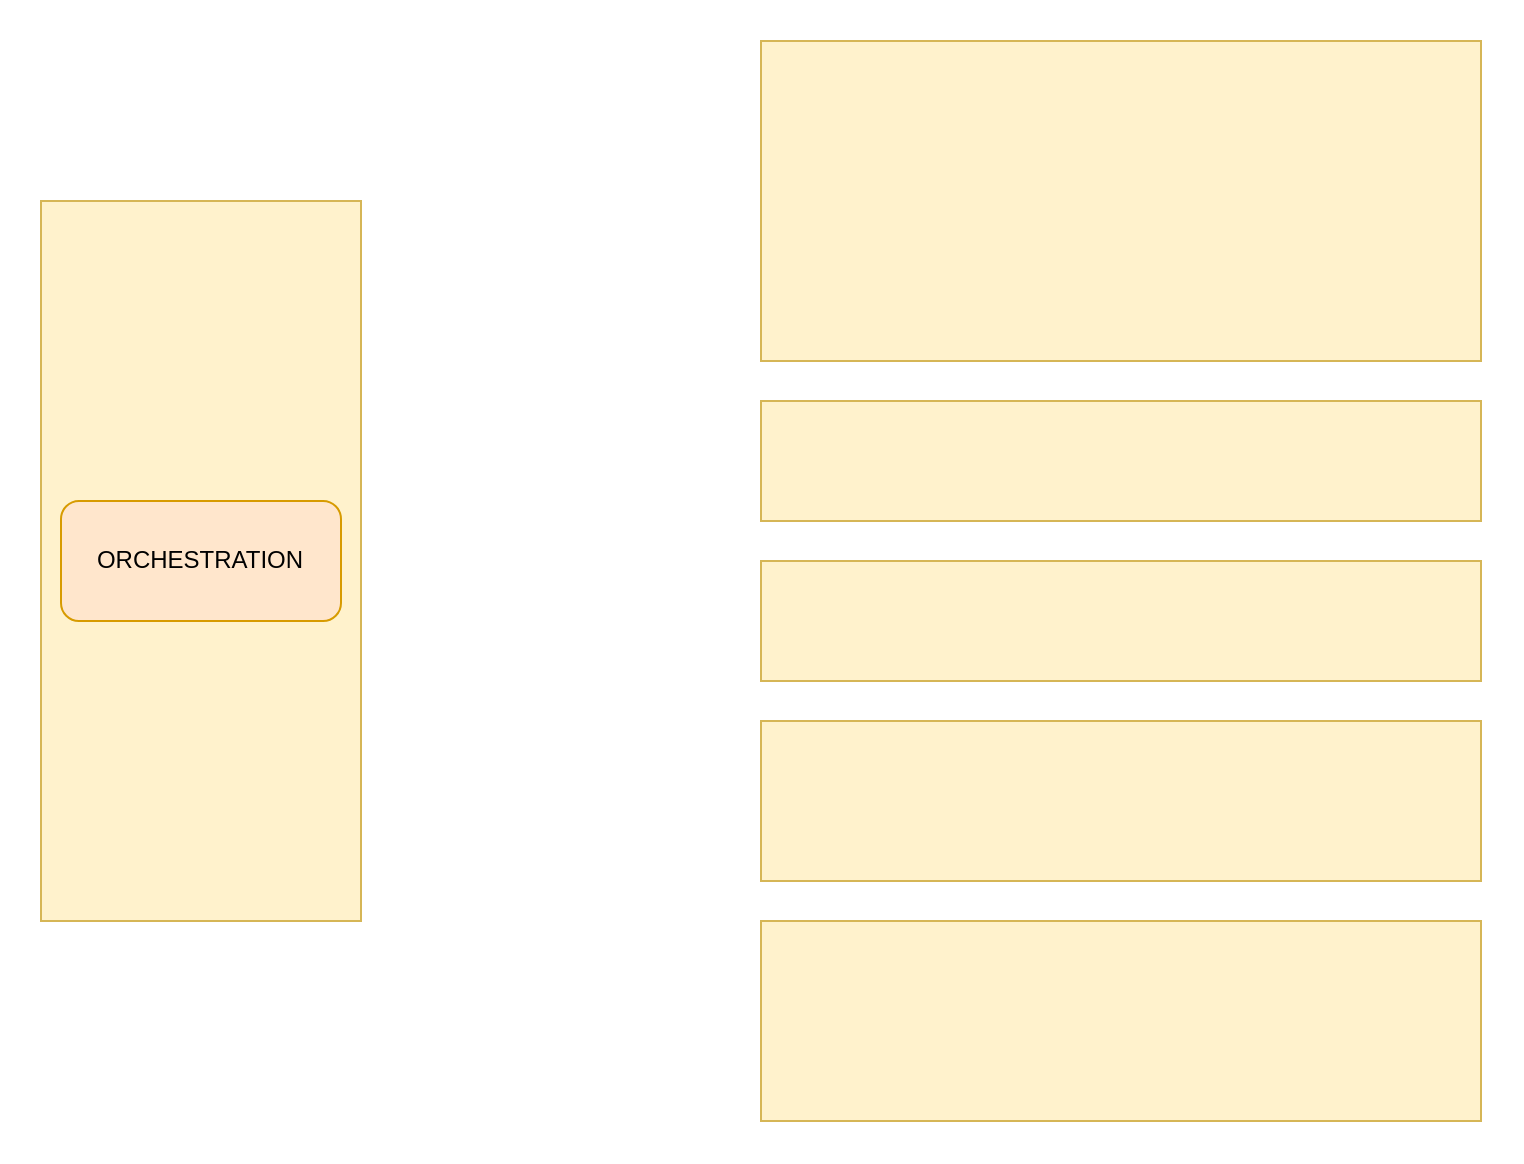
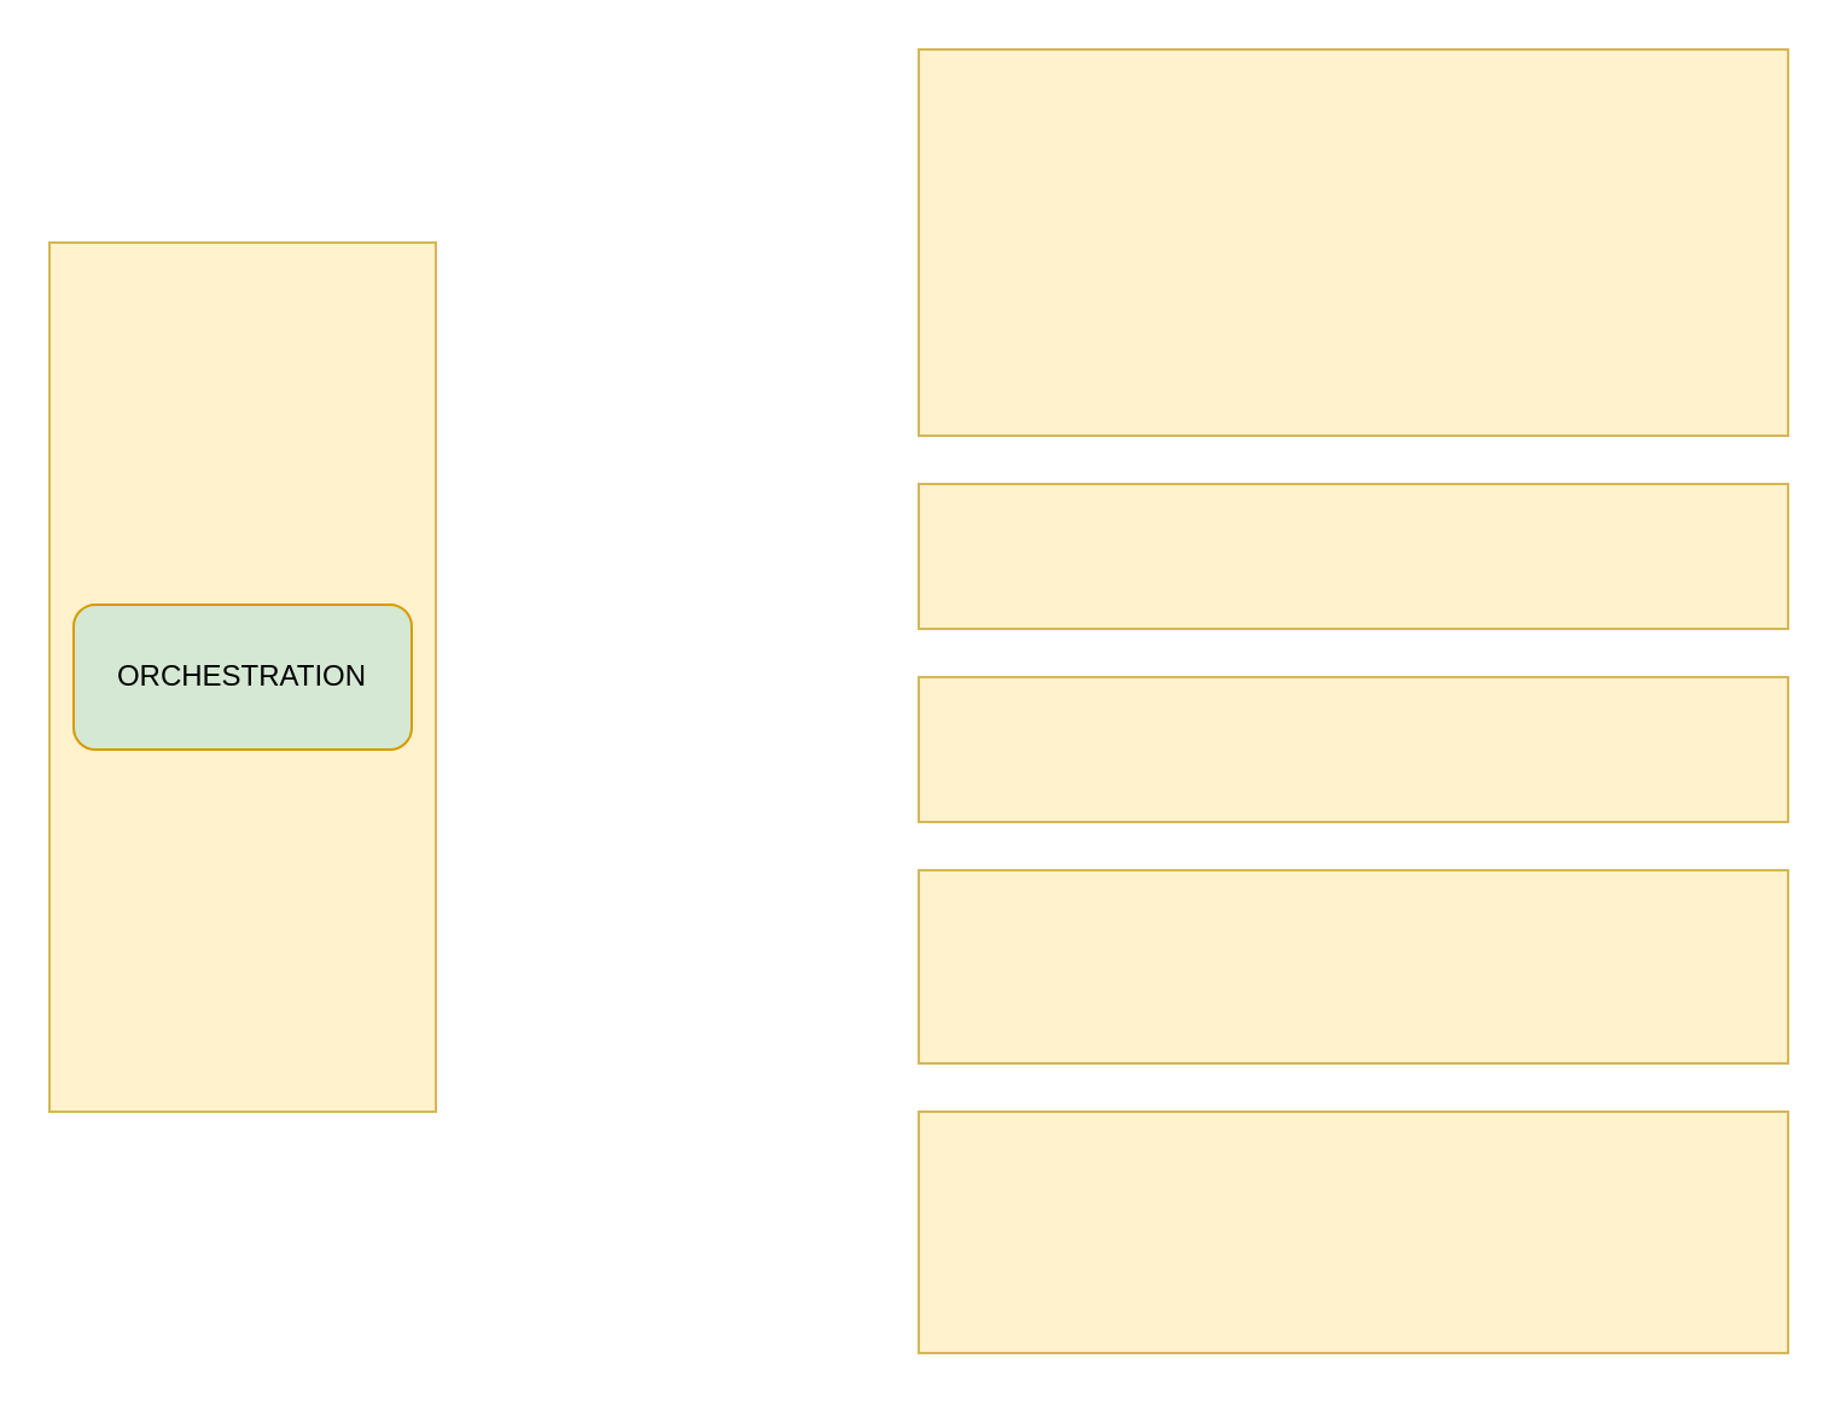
- <mxCell id="3" value="ORCHESTRATION" style="rounded=1;whiteSpace=wrap;html=1;fillColor=#ffe6cc;strokeColor=#d79b00;" vertex="1" parent="1"><mxGeometry x="30" y="250" width="140" height="60" as="geometry" /></mxCell>
+ <mxCell id="3" value="ORCHESTRATION" style="rounded=1;whiteSpace=wrap;html=1;fillColor=#d5e8d4;strokeColor=#d79b00;" vertex="1" parent="1"><mxGeometry x="30" y="250" width="140" height="60" as="geometry" /></mxCell>
